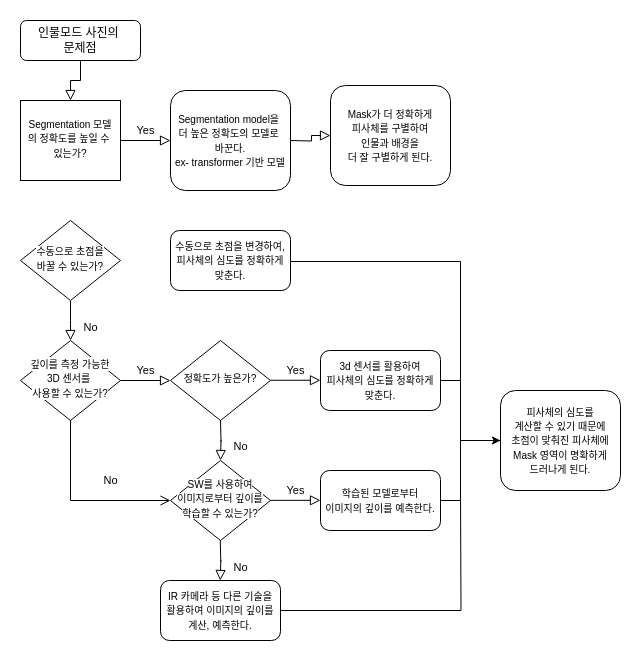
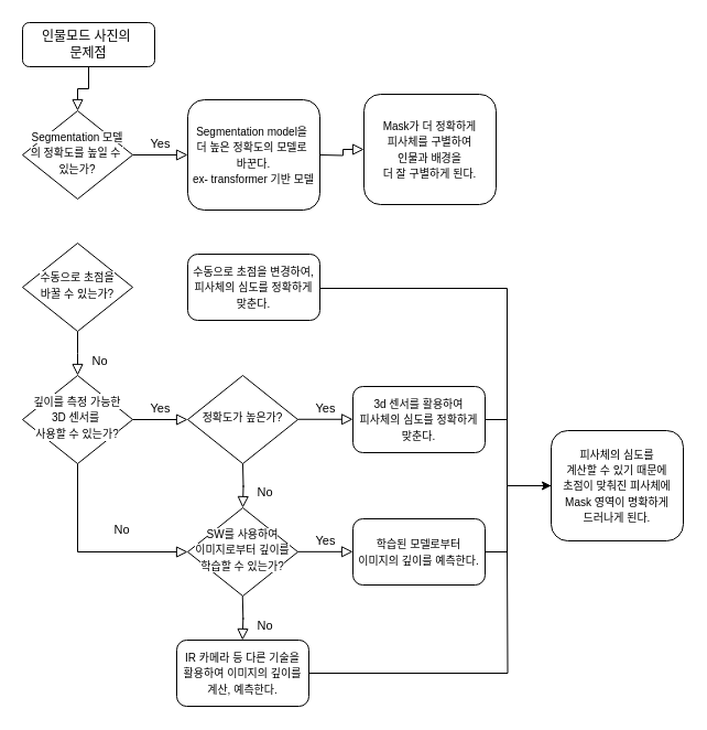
- <mxCell id="5" value="&lt;font style=&quot;font-size: 10px; background-color: light-dark(#ffffff, var(--ge-dark-color, #121212));&quot;&gt;Segmentation 모델의&amp;nbsp;&lt;/font&gt;&lt;span style=&quot;background-color: light-dark(#ffffff, var(--ge-dark-color, #121212)); font-size: 10px; color: light-dark(rgb(0, 0, 0), rgb(255, 255, 255));&quot;&gt;정확도를 높일 수&amp;nbsp;&lt;/span&gt;&lt;div&gt;&lt;font style=&quot;font-size: 10px; background-color: light-dark(#ffffff, var(--ge-dark-color, #121212));&quot;&gt;있는가?&lt;/font&gt;&lt;/div&gt;" style="whiteSpace=wrap;html=1;shadow=0;fontFamily=Helvetica;fontSize=12;align=center;strokeWidth=1;spacing=6;spacingTop=-4;rounded=0;" parent="1" vertex="1"><mxGeometry x="20" y="100" width="100" height="80" as="geometry" /></mxCell>
+ <mxCell id="5" value="&lt;font style=&quot;font-size: 10px; background-color: light-dark(#ffffff, var(--ge-dark-color, #121212));&quot;&gt;Segmentation 모델의&amp;nbsp;&lt;/font&gt;&lt;span style=&quot;background-color: light-dark(#ffffff, var(--ge-dark-color, #121212)); font-size: 10px; color: light-dark(rgb(0, 0, 0), rgb(255, 255, 255));&quot;&gt;정확도를 높일 수&amp;nbsp;&lt;/span&gt;&lt;div&gt;&lt;font style=&quot;font-size: 10px; background-color: light-dark(#ffffff, var(--ge-dark-color, #121212));&quot;&gt;있는가?&lt;/font&gt;&lt;/div&gt;" style="rhombus;whiteSpace=wrap;html=1;shadow=0;fontFamily=Helvetica;fontSize=12;align=center;strokeWidth=1;spacing=6;spacingTop=-4;" parent="1" vertex="1"><mxGeometry x="20" y="100" width="100" height="80" as="geometry" /></mxCell>
- <mxCell id="18" value="No" style="rounded=0;html=1;jettySize=auto;orthogonalLoop=1;fontSize=11;endArrow=open;endFill=0;endSize=8;strokeWidth=1;shadow=0;labelBackgroundColor=none;edgeStyle=orthogonalEdgeStyle;exitX=0.5;exitY=1;exitDx=0;exitDy=0;entryX=0;entryY=0.5;entryDx=0;entryDy=0;" edge="1" parent="1" source="10" target="17"><mxGeometry x="0.333" y="20" relative="1" as="geometry"><mxPoint as="offset" /><mxPoint x="80" y="310" as="sourcePoint" /><mxPoint x="120" y="450" as="targetPoint" /></mxGeometry></mxCell>
+ <mxCell id="18" value="No" style="rounded=0;html=1;jettySize=auto;orthogonalLoop=1;fontSize=11;endArrow=block;endFill=0;endSize=8;strokeWidth=1;shadow=0;labelBackgroundColor=none;edgeStyle=orthogonalEdgeStyle;exitX=0.5;exitY=1;exitDx=0;exitDy=0;entryX=0;entryY=0.5;entryDx=0;entryDy=0;" edge="1" parent="1" source="10" target="17"><mxGeometry x="0.333" y="20" relative="1" as="geometry"><mxPoint as="offset" /><mxPoint x="80" y="310" as="sourcePoint" /><mxPoint x="120" y="450" as="targetPoint" /></mxGeometry></mxCell>
